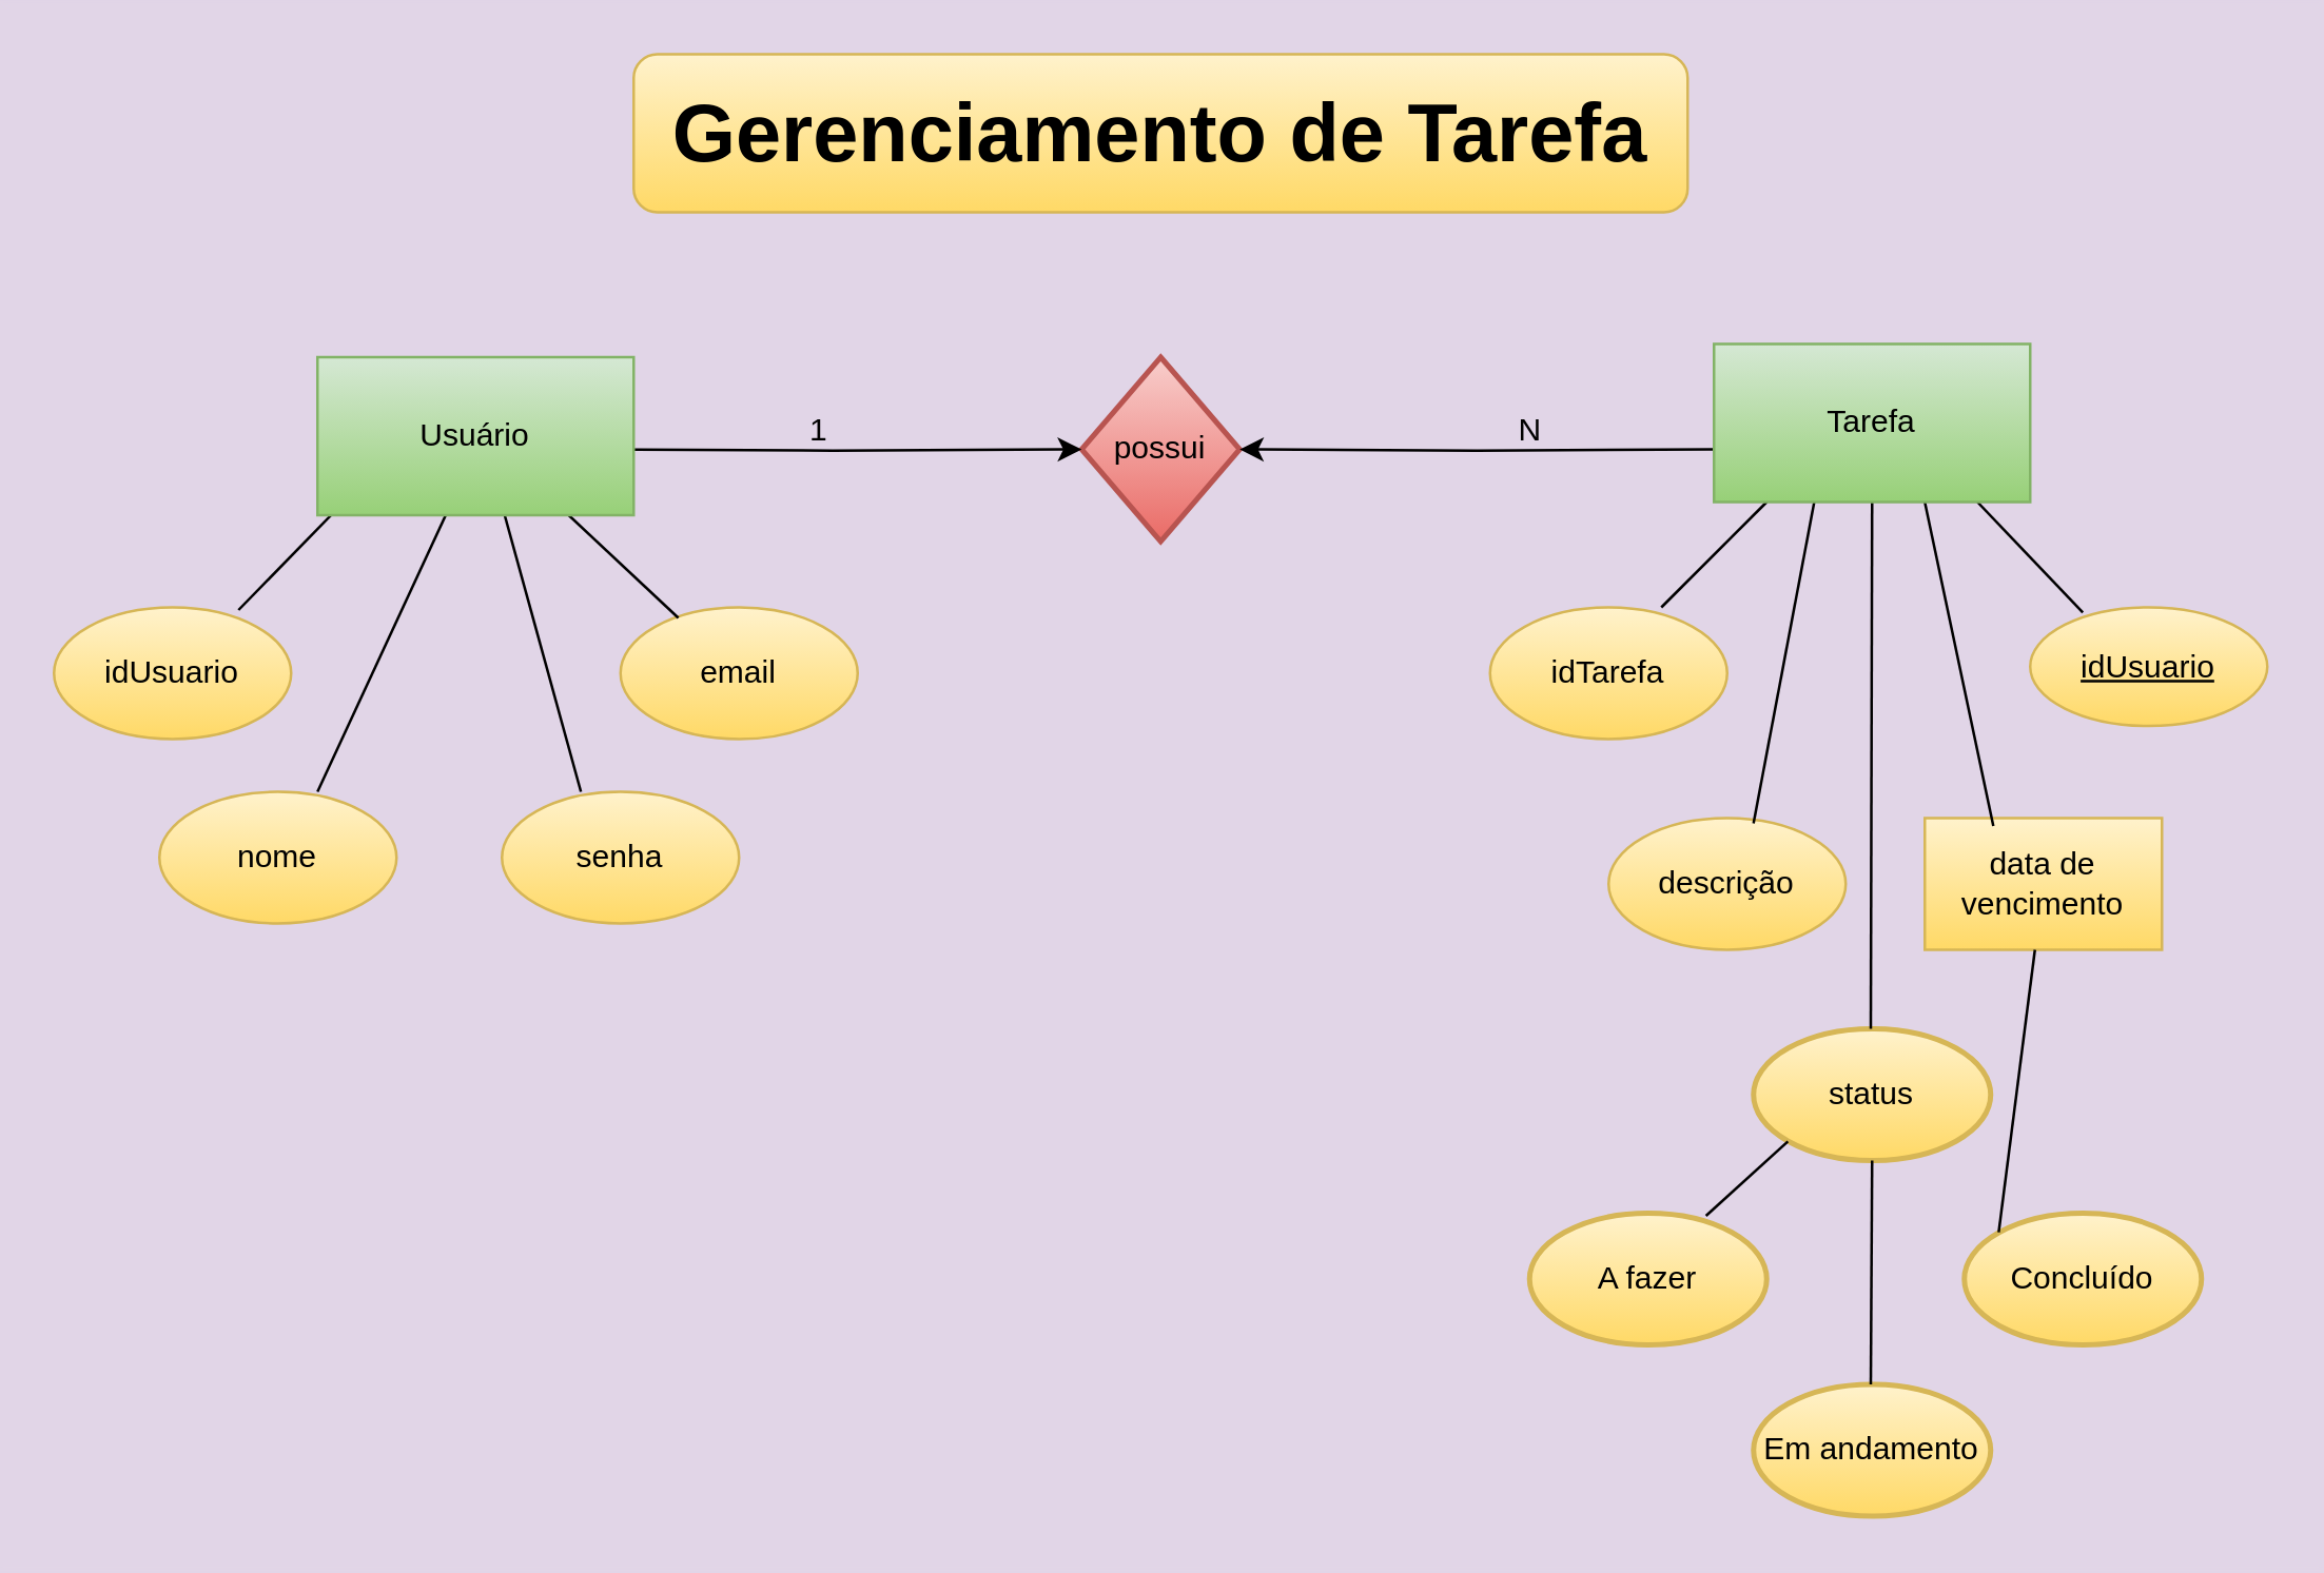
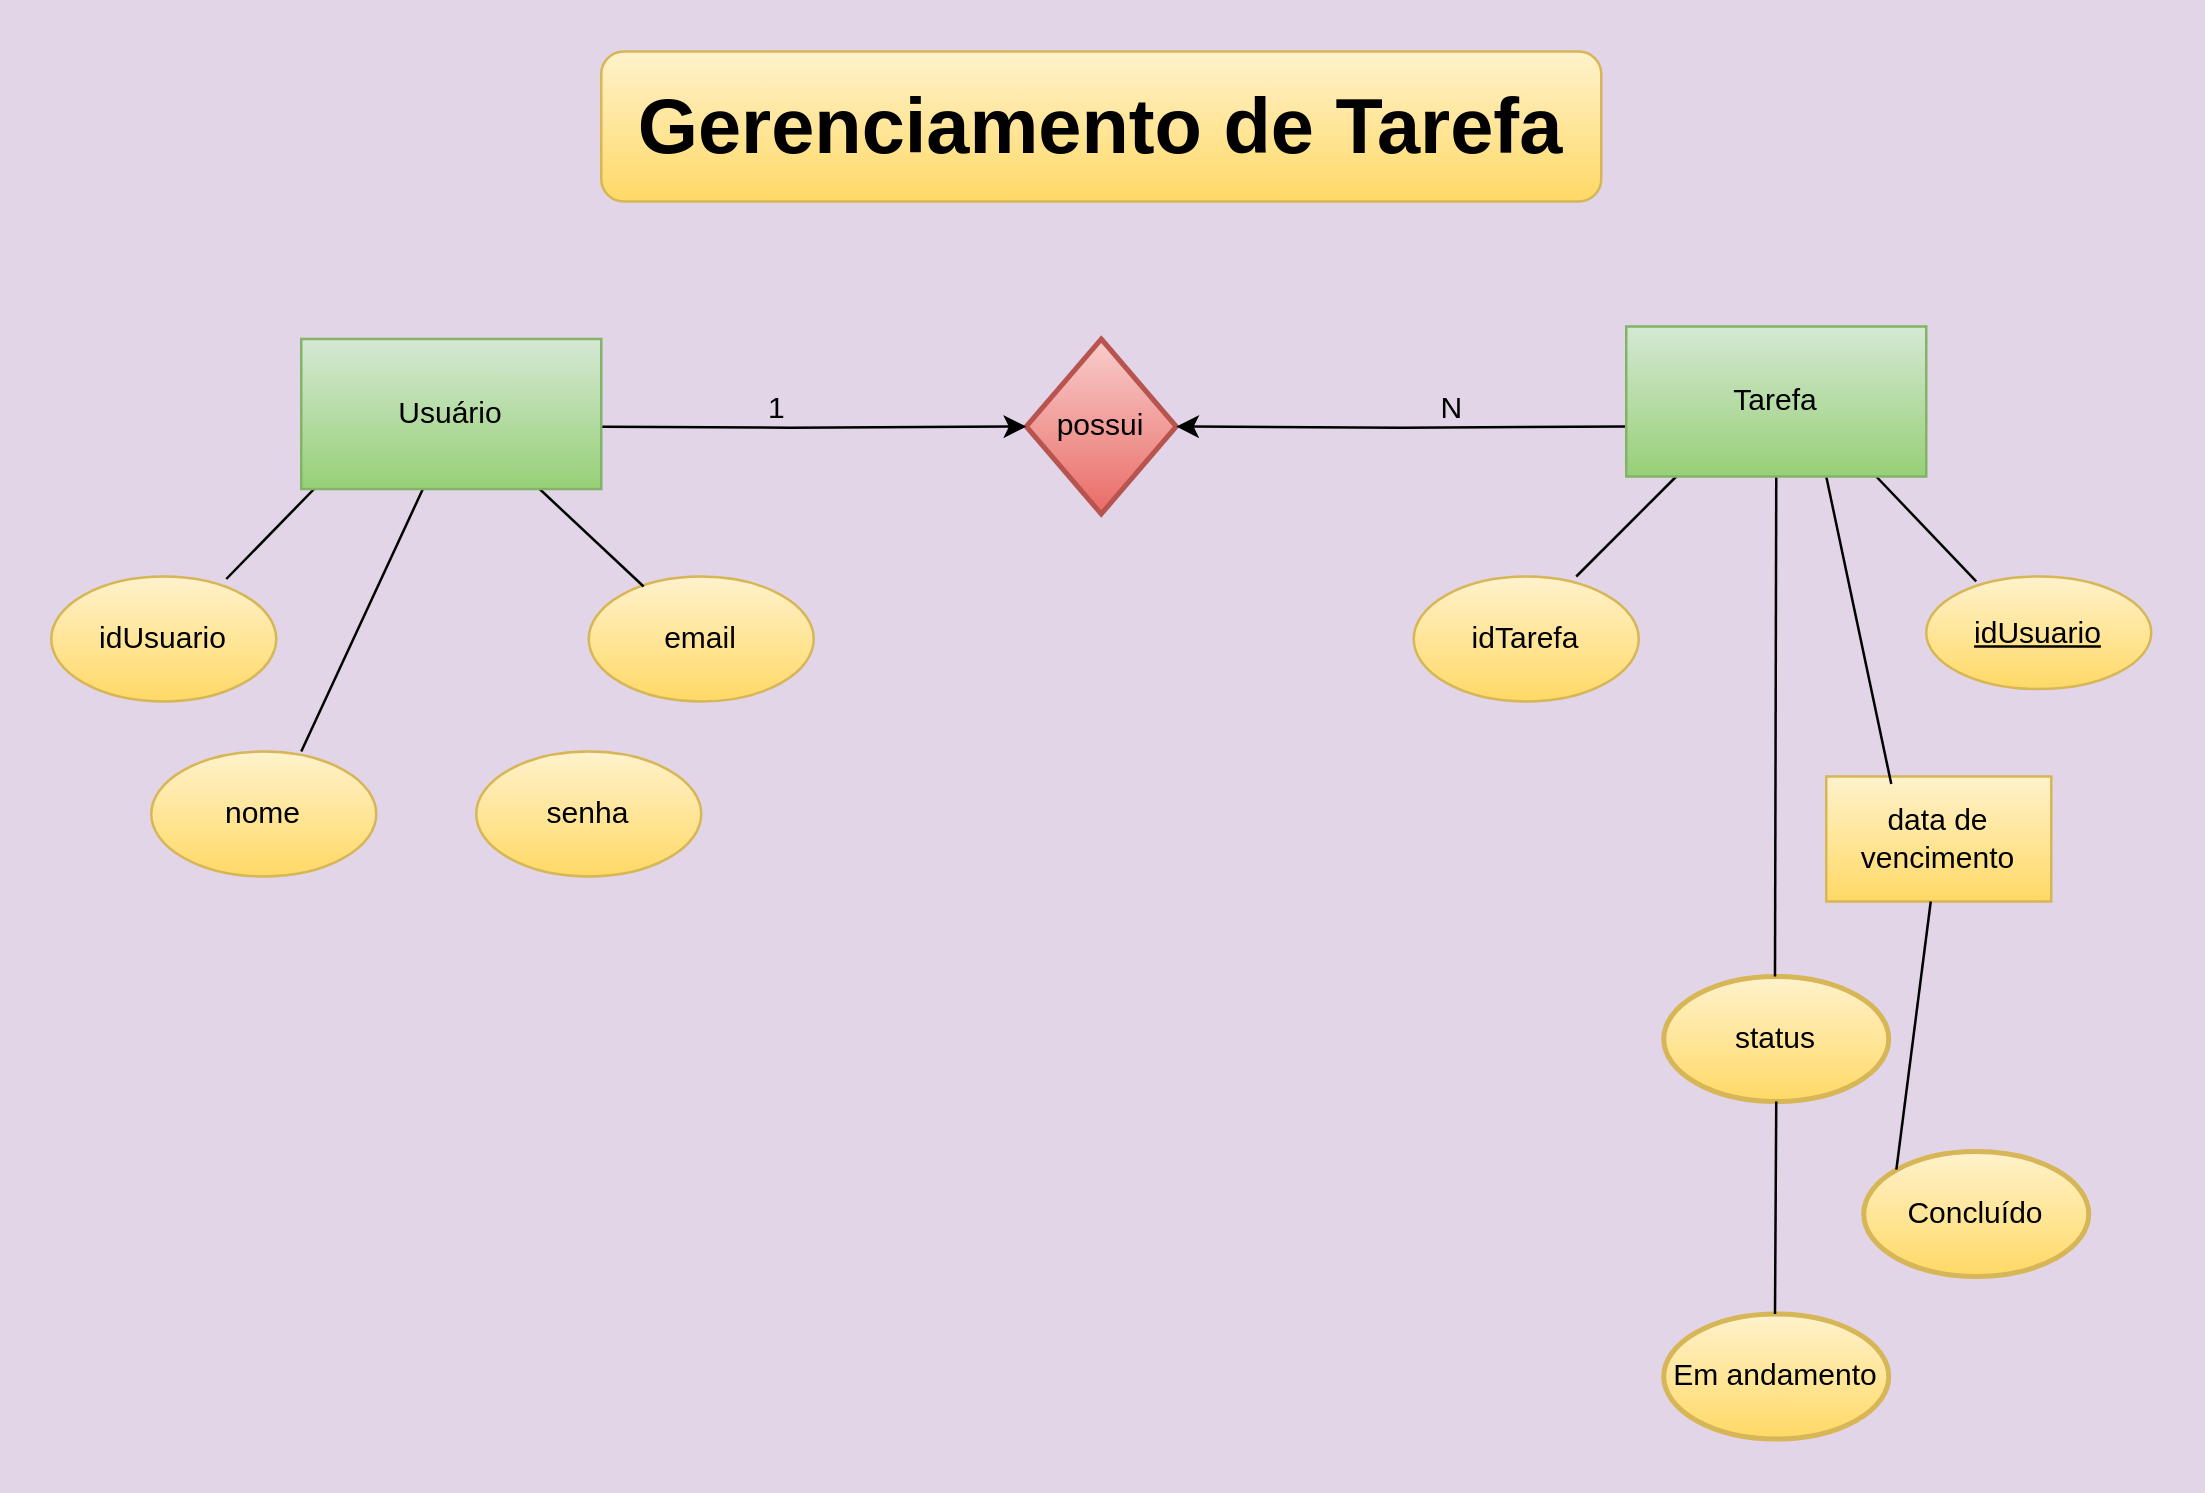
- <mxCell id="16" value="" style="endArrow=none;html=1;rounded=0;exitX=0.333;exitY=0;exitDx=0;exitDy=0;exitPerimeter=0;entryX=0.592;entryY=1;entryDx=0;entryDy=0;entryPerimeter=0;" edge="1" parent="1" source="10" target="33"><mxGeometry width="50" height="50" relative="1" as="geometry"><mxPoint x="175" y="280" as="sourcePoint" /><mxPoint x="186" y="200" as="targetPoint" /><Array as="points" /></mxGeometry></mxCell>
- <mxCell id="19" value="" style="endArrow=none;html=1;rounded=0;entryX=0.317;entryY=1;entryDx=0;entryDy=0;exitX=0.611;exitY=0.04;exitDx=0;exitDy=0;exitPerimeter=0;entryPerimeter=0;" edge="1" parent="1" source="13" target="34"><mxGeometry width="50" height="50" relative="1" as="geometry"><mxPoint x="670" y="290" as="sourcePoint" /><mxPoint x="693" y="200" as="targetPoint" /></mxGeometry></mxCell>
- <mxCell id="13" value="descrição" style="ellipse;whiteSpace=wrap;html=1;fillColor=#fff2cc;strokeColor=#d6b656;gradientColor=#ffd966;" vertex="1" parent="1"><mxGeometry x="610" y="310" width="90" height="50" as="geometry" /></mxCell>
- <mxCell id="28" value="" style="endArrow=none;html=1;rounded=0;entryX=0.145;entryY=0.855;entryDx=0;entryDy=0;entryPerimeter=0;exitX=0.744;exitY=0.02;exitDx=0;exitDy=0;exitPerimeter=0;" edge="1" parent="1" source="25" target="23"><mxGeometry width="50" height="50" relative="1" as="geometry"><mxPoint x="650" y="460" as="sourcePoint" /><mxPoint x="680" y="430" as="targetPoint" /></mxGeometry></mxCell>
- <mxCell id="25" value="A fazer" style="strokeWidth=2;html=1;shape=mxgraph.flowchart.start_1;whiteSpace=wrap;fillColor=#fff2cc;strokeColor=#d6b656;gradientColor=#ffd966;" vertex="1" parent="1"><mxGeometry x="580" y="460" width="90" height="50" as="geometry" /></mxCell>
